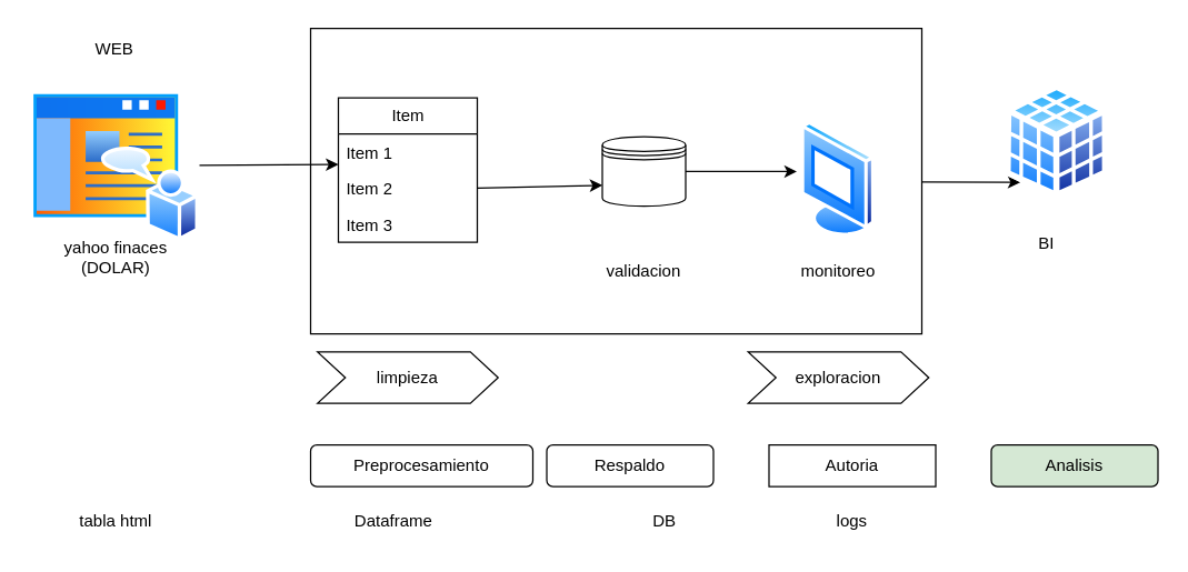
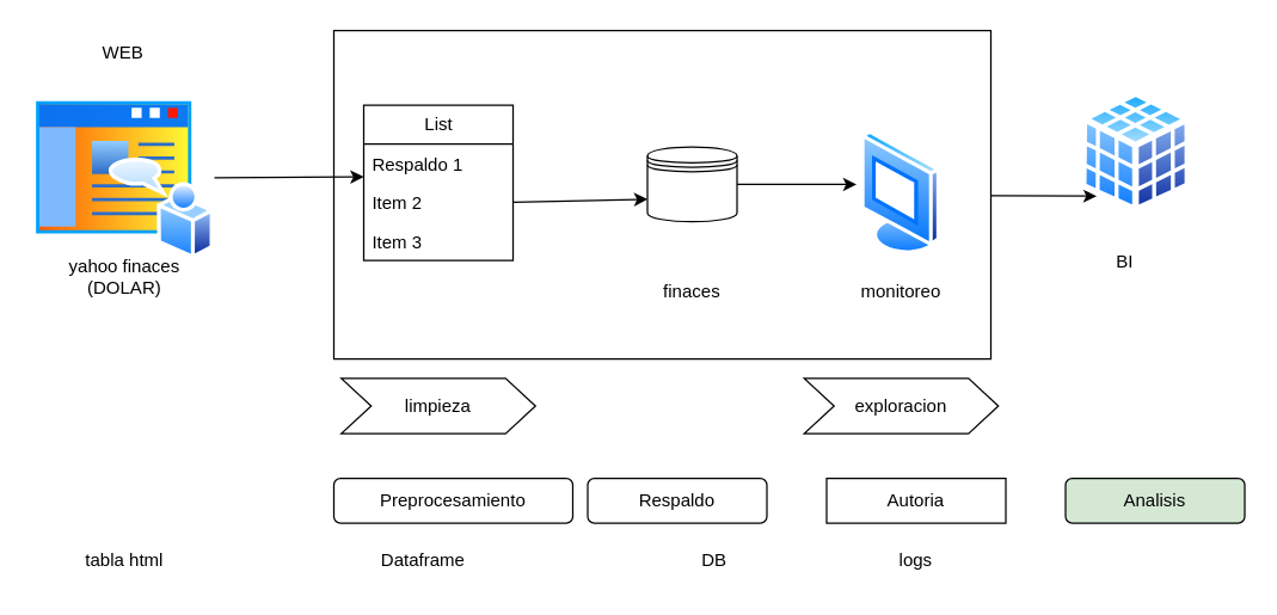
- <mxCell id="15" value="Item" style="swimlane;fontStyle=0;childLayout=stackLayout;horizontal=1;startSize=26;fillColor=none;horizontalStack=0;resizeParent=1;resizeParentMax=0;resizeLast=0;collapsible=1;marginBottom=0;html=1;" parent="1" vertex="1"><mxGeometry x="243" y="70" width="100" height="104" as="geometry" /></mxCell>
+ <mxCell id="15" value="List" style="swimlane;fontStyle=0;childLayout=stackLayout;horizontal=1;startSize=26;fillColor=none;horizontalStack=0;resizeParent=1;resizeParentMax=0;resizeLast=0;collapsible=1;marginBottom=0;html=1;" parent="1" vertex="1"><mxGeometry x="243" y="70" width="100" height="104" as="geometry" /></mxCell>
- <mxCell id="16" value="Item 1" style="text;strokeColor=none;fillColor=none;align=left;verticalAlign=top;spacingLeft=4;spacingRight=4;overflow=hidden;rotatable=0;points=[[0,0.5],[1,0.5]];portConstraint=eastwest;whiteSpace=wrap;html=1;" parent="15" vertex="1"><mxGeometry y="26" width="100" height="26" as="geometry" /></mxCell>
+ <mxCell id="16" value="Respaldo 1" style="text;strokeColor=none;fillColor=none;align=left;verticalAlign=top;spacingLeft=4;spacingRight=4;overflow=hidden;rotatable=0;points=[[0,0.5],[1,0.5]];portConstraint=eastwest;whiteSpace=wrap;html=1;" parent="15" vertex="1"><mxGeometry y="26" width="100" height="26" as="geometry" /></mxCell>
- <mxCell id="19" value="validacion" style="text;html=1;align=center;verticalAlign=middle;whiteSpace=wrap;rounded=0;" parent="1" vertex="1"><mxGeometry x="433" y="180" width="60" height="30" as="geometry" /></mxCell>
+ <mxCell id="19" value="finaces" style="text;html=1;align=center;verticalAlign=middle;whiteSpace=wrap;rounded=0;" parent="1" vertex="1"><mxGeometry x="433" y="180" width="60" height="30" as="geometry" /></mxCell>
